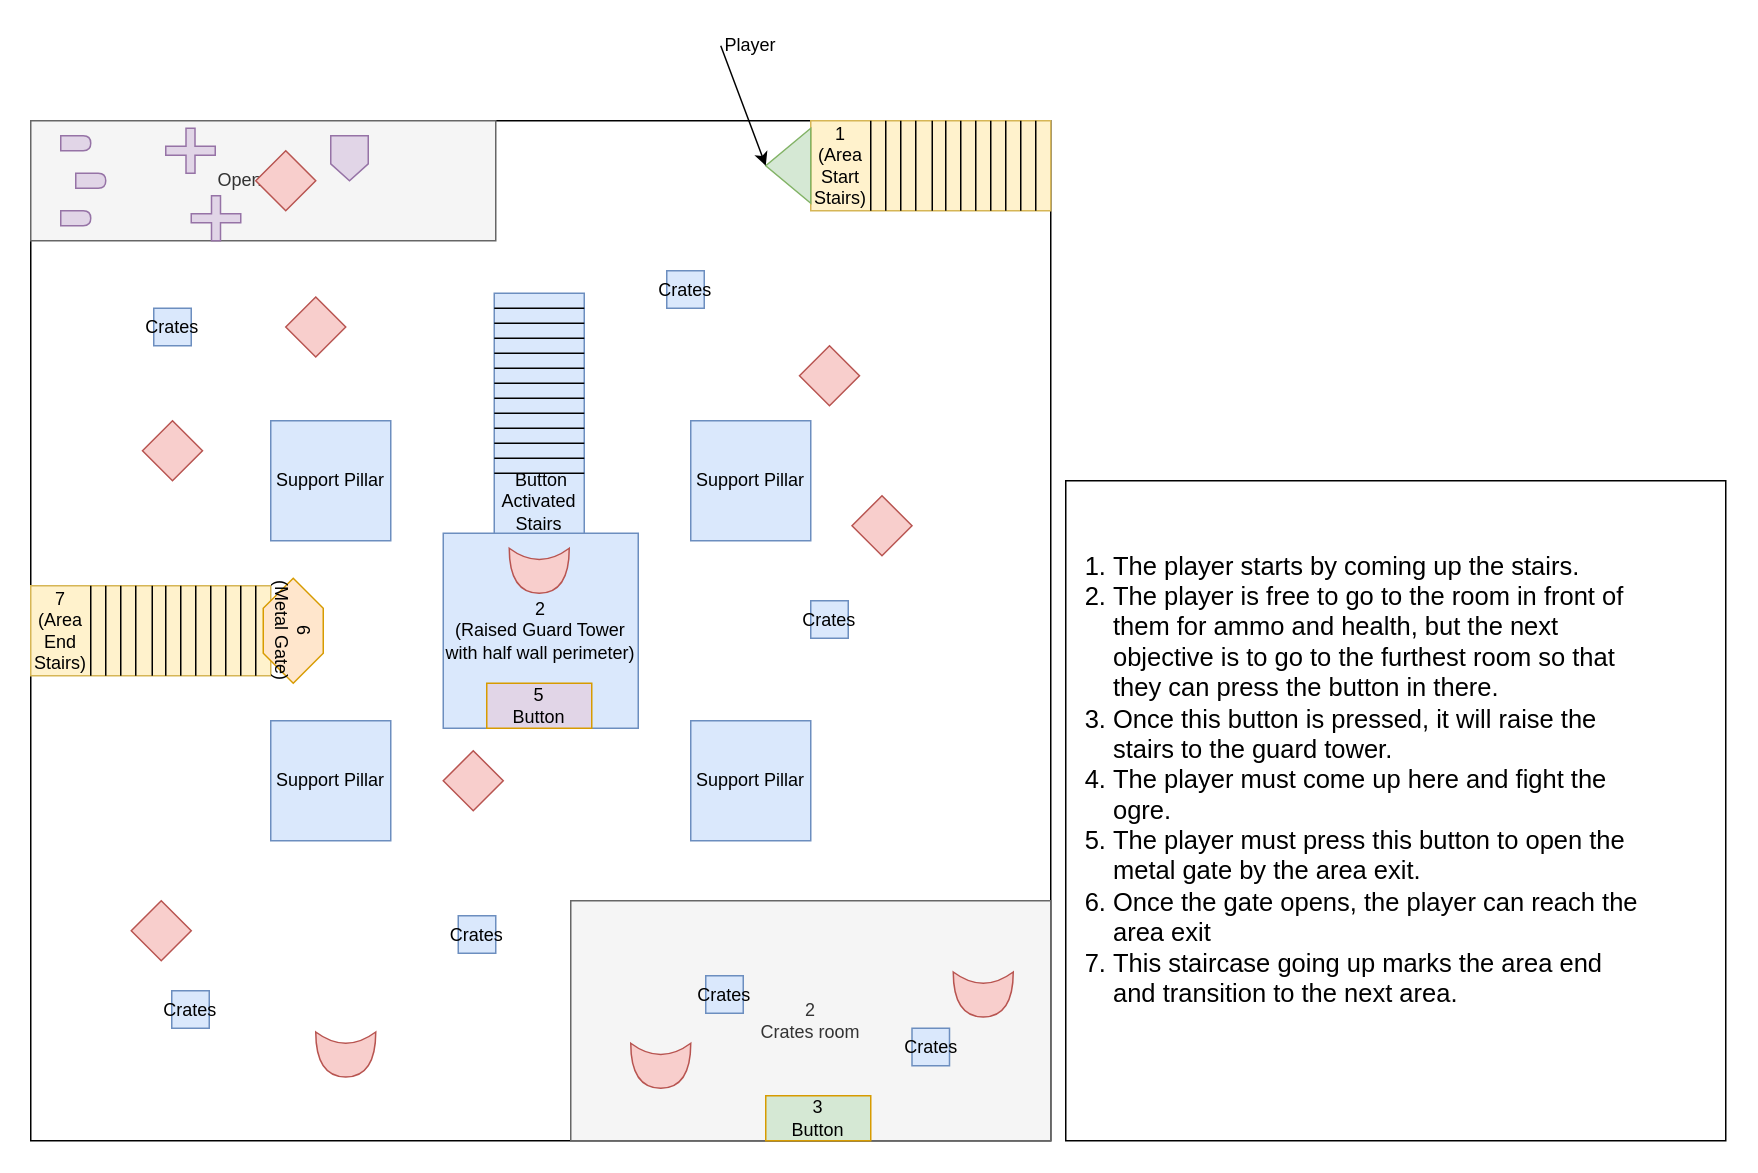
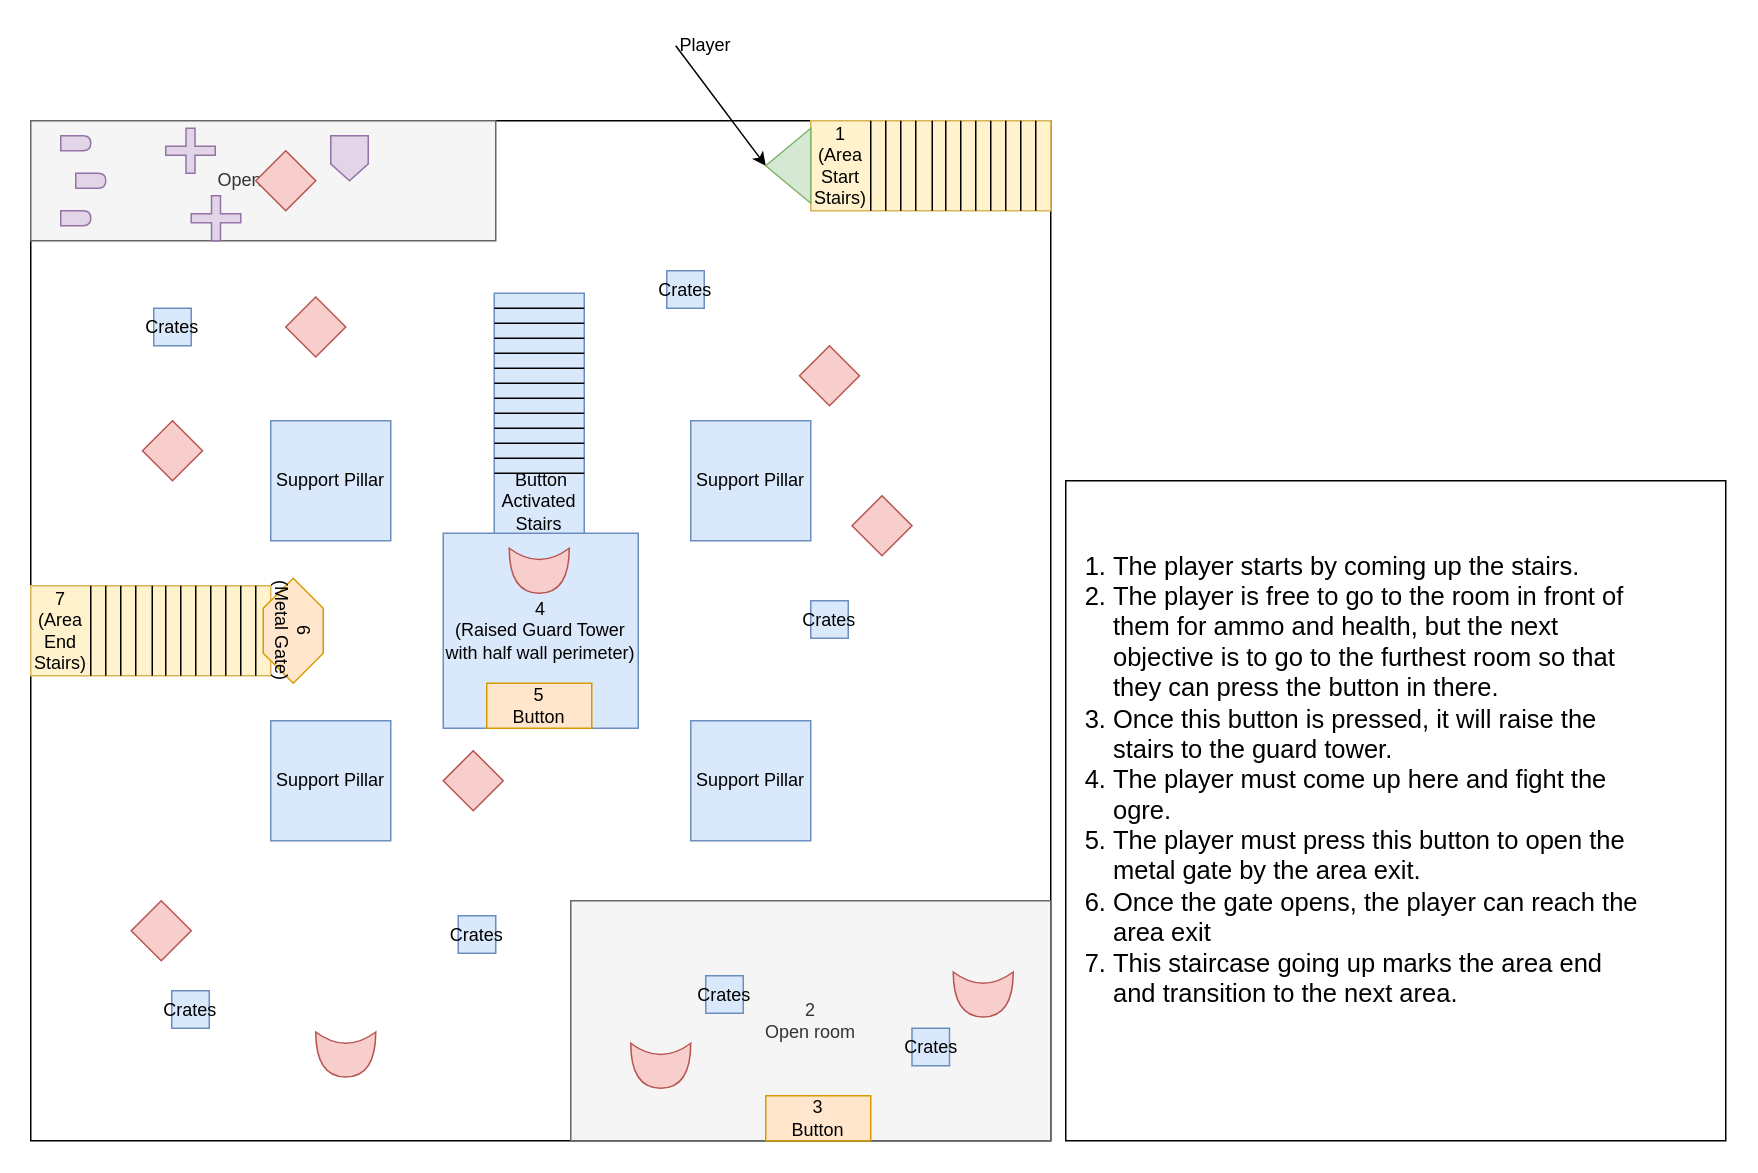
- <mxCell id="24" value="Player" style="text;html=1;strokeColor=none;fillColor=none;align=center;verticalAlign=middle;whiteSpace=wrap;rounded=0;" vertex="1" parent="1"><mxGeometry x="480" y="20" width="40" height="20" as="geometry" /></mxCell>
+ <mxCell id="24" value="Player" style="text;html=1;strokeColor=none;fillColor=none;align=center;verticalAlign=middle;whiteSpace=wrap;rounded=0;" vertex="1" parent="1"><mxGeometry x="450" y="20" width="40" height="20" as="geometry" /></mxCell>
- <mxCell id="40" value="2&lt;br&gt;(Raised Guard Tower with half wall perimeter)" style="whiteSpace=wrap;html=1;aspect=fixed;fillColor=#dae8fc;strokeColor=#6c8ebf;" vertex="1" parent="1"><mxGeometry x="295" y="355" width="130" height="130" as="geometry" /></mxCell>
+ <mxCell id="40" value="4&lt;br&gt;(Raised Guard Tower with half wall perimeter)" style="whiteSpace=wrap;html=1;aspect=fixed;fillColor=#dae8fc;strokeColor=#6c8ebf;" vertex="1" parent="1"><mxGeometry x="295" y="355" width="130" height="130" as="geometry" /></mxCell>
- <mxCell id="59" value="5&lt;br&gt;Button" style="rounded=0;whiteSpace=wrap;html=1;fillColor=#e1d5e7;rotation=0;strokeColor=#d79b00;" vertex="1" parent="1"><mxGeometry x="324" y="455" width="70" height="30" as="geometry" /></mxCell>
+ <mxCell id="59" value="5&lt;br&gt;Button" style="rounded=0;whiteSpace=wrap;html=1;fillColor=#ffe6cc;rotation=0;strokeColor=#d79b00;" vertex="1" parent="1"><mxGeometry x="324" y="455" width="70" height="30" as="geometry" /></mxCell>
- <mxCell id="56" value="2&lt;br&gt;Crates room" style="rounded=0;whiteSpace=wrap;html=1;fillColor=#f5f5f5;strokeColor=#666666;fontColor=#333333;" vertex="1" parent="1"><mxGeometry x="380" y="600" width="320" height="160" as="geometry" /></mxCell>
+ <mxCell id="56" value="2&lt;br&gt;Open room" style="rounded=0;whiteSpace=wrap;html=1;fillColor=#f5f5f5;strokeColor=#666666;fontColor=#333333;" vertex="1" parent="1"><mxGeometry x="380" y="600" width="320" height="160" as="geometry" /></mxCell>
- <mxCell id="58" value="3&lt;br&gt;Button" style="rounded=0;whiteSpace=wrap;html=1;fillColor=#d5e8d4;rotation=0;strokeColor=#d79b00;" vertex="1" parent="1"><mxGeometry x="510" y="730" width="70" height="30" as="geometry" /></mxCell>
+ <mxCell id="58" value="3&lt;br&gt;Button" style="rounded=0;whiteSpace=wrap;html=1;fillColor=#ffe6cc;rotation=0;strokeColor=#d79b00;" vertex="1" parent="1"><mxGeometry x="510" y="730" width="70" height="30" as="geometry" /></mxCell>
